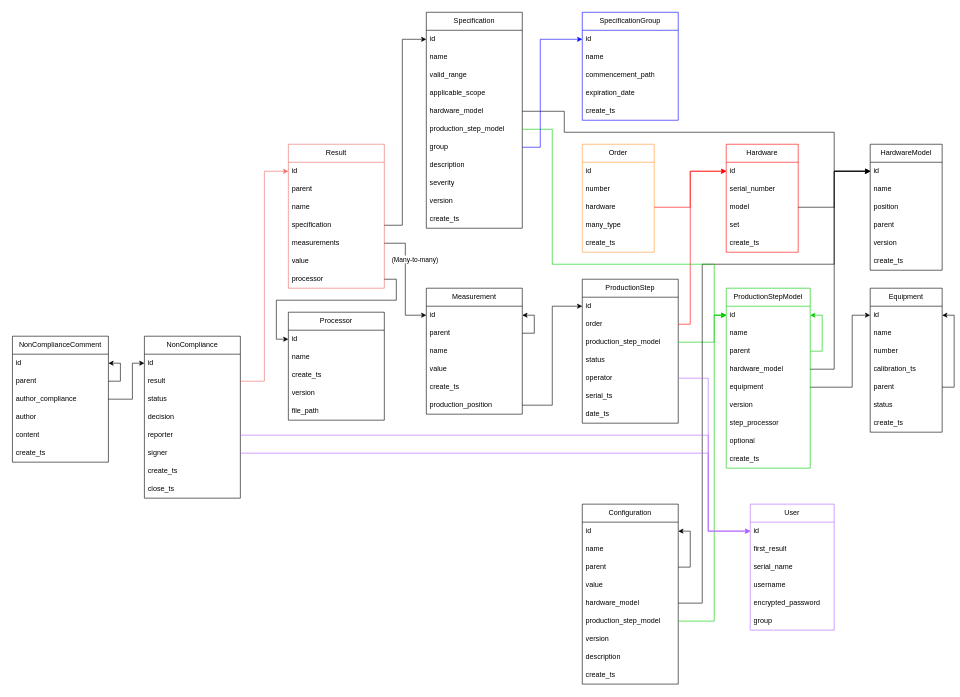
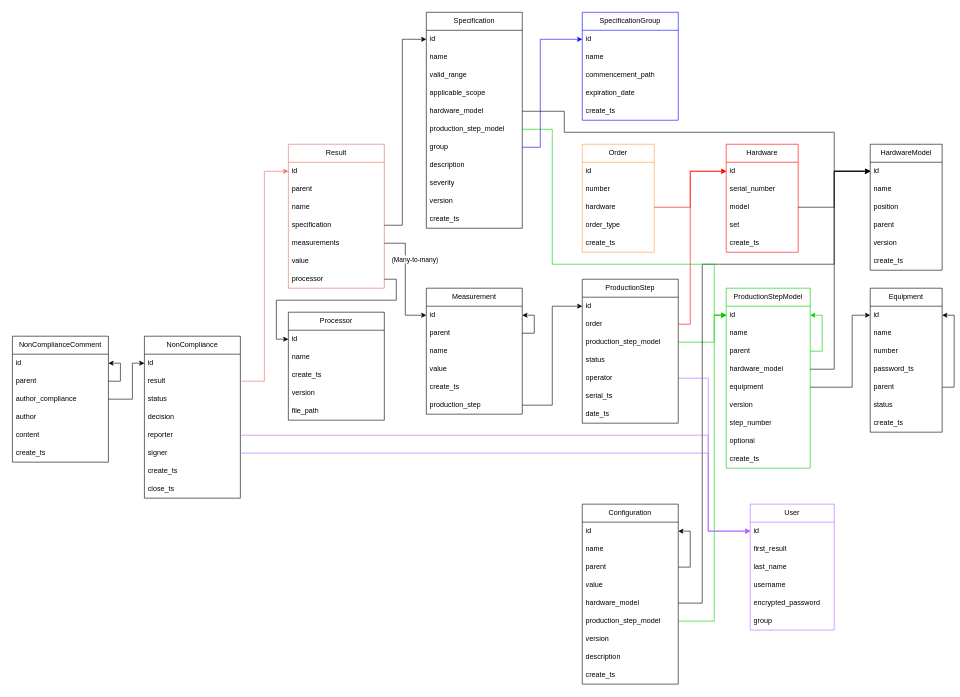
- <mxCell id="29" value="many_type" style="text;strokeColor=none;fillColor=none;align=left;verticalAlign=middle;spacingLeft=4;spacingRight=4;overflow=hidden;points=[[0,0.5],[1,0.5]];portConstraint=eastwest;rotatable=0;whiteSpace=wrap;html=1;" parent="25" vertex="1"><mxGeometry y="120" width="120" height="30" as="geometry" /></mxCell>
+ <mxCell id="29" value="order_type" style="text;strokeColor=none;fillColor=none;align=left;verticalAlign=middle;spacingLeft=4;spacingRight=4;overflow=hidden;points=[[0,0.5],[1,0.5]];portConstraint=eastwest;rotatable=0;whiteSpace=wrap;html=1;" parent="25" vertex="1"><mxGeometry y="120" width="120" height="30" as="geometry" /></mxCell>
- <mxCell id="13" value="calibration_ts" style="text;strokeColor=none;fillColor=none;align=left;verticalAlign=middle;spacingLeft=4;spacingRight=4;overflow=hidden;points=[[0,0.5],[1,0.5]];portConstraint=eastwest;rotatable=0;whiteSpace=wrap;html=1;fontColor=#000000;" parent="9" vertex="1"><mxGeometry y="120" width="120" height="30" as="geometry" /></mxCell>
+ <mxCell id="13" value="password_ts" style="text;strokeColor=none;fillColor=none;align=left;verticalAlign=middle;spacingLeft=4;spacingRight=4;overflow=hidden;points=[[0,0.5],[1,0.5]];portConstraint=eastwest;rotatable=0;whiteSpace=wrap;html=1;fontColor=#000000;" parent="9" vertex="1"><mxGeometry y="120" width="120" height="30" as="geometry" /></mxCell>
- <mxCell id="81" value="production_position" style="text;strokeColor=none;fillColor=none;align=left;verticalAlign=middle;spacingLeft=4;spacingRight=4;overflow=hidden;points=[[0,0.5],[1,0.5]];portConstraint=eastwest;rotatable=0;whiteSpace=wrap;html=1;fontColor=#000000;" parent="74" vertex="1"><mxGeometry y="180" width="160" height="30" as="geometry" /></mxCell>
+ <mxCell id="81" value="production_step" style="text;strokeColor=none;fillColor=none;align=left;verticalAlign=middle;spacingLeft=4;spacingRight=4;overflow=hidden;points=[[0,0.5],[1,0.5]];portConstraint=eastwest;rotatable=0;whiteSpace=wrap;html=1;fontColor=#000000;" parent="74" vertex="1"><mxGeometry y="180" width="160" height="30" as="geometry" /></mxCell>
- <mxCell id="45" value="step_processor" style="text;strokeColor=none;fillColor=none;align=left;verticalAlign=middle;spacingLeft=4;spacingRight=4;overflow=hidden;points=[[0,0.5],[1,0.5]];portConstraint=eastwest;rotatable=0;whiteSpace=wrap;html=1;" parent="37" vertex="1"><mxGeometry y="210" width="140" height="30" as="geometry" /></mxCell>
+ <mxCell id="45" value="step_number" style="text;strokeColor=none;fillColor=none;align=left;verticalAlign=middle;spacingLeft=4;spacingRight=4;overflow=hidden;points=[[0,0.5],[1,0.5]];portConstraint=eastwest;rotatable=0;whiteSpace=wrap;html=1;" parent="37" vertex="1"><mxGeometry y="210" width="140" height="30" as="geometry" /></mxCell>
- <mxCell id="5" value="serial_name" style="text;strokeColor=none;fillColor=none;align=left;verticalAlign=middle;spacingLeft=4;spacingRight=4;overflow=hidden;points=[[0,0.5],[1,0.5]];portConstraint=eastwest;rotatable=0;whiteSpace=wrap;html=1;fontColor=#000000;" parent="2" vertex="1"><mxGeometry y="90" width="140" height="30" as="geometry" /></mxCell>
+ <mxCell id="5" value="last_name" style="text;strokeColor=none;fillColor=none;align=left;verticalAlign=middle;spacingLeft=4;spacingRight=4;overflow=hidden;points=[[0,0.5],[1,0.5]];portConstraint=eastwest;rotatable=0;whiteSpace=wrap;html=1;fontColor=#000000;" parent="2" vertex="1"><mxGeometry y="90" width="140" height="30" as="geometry" /></mxCell>
